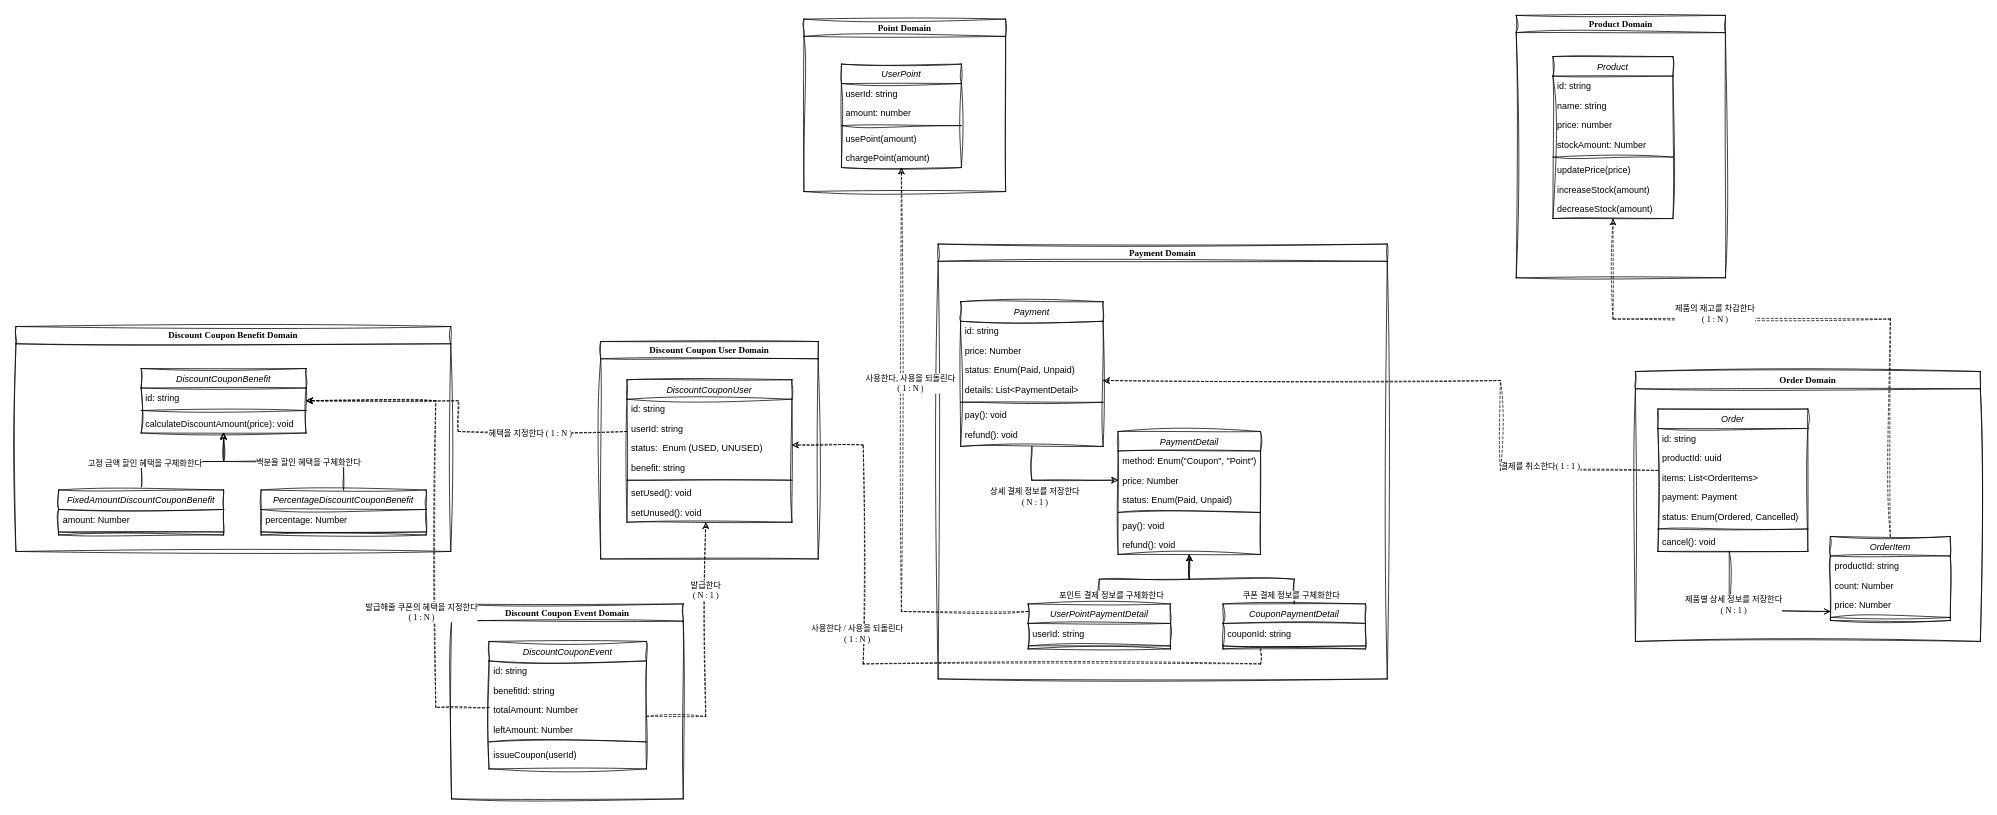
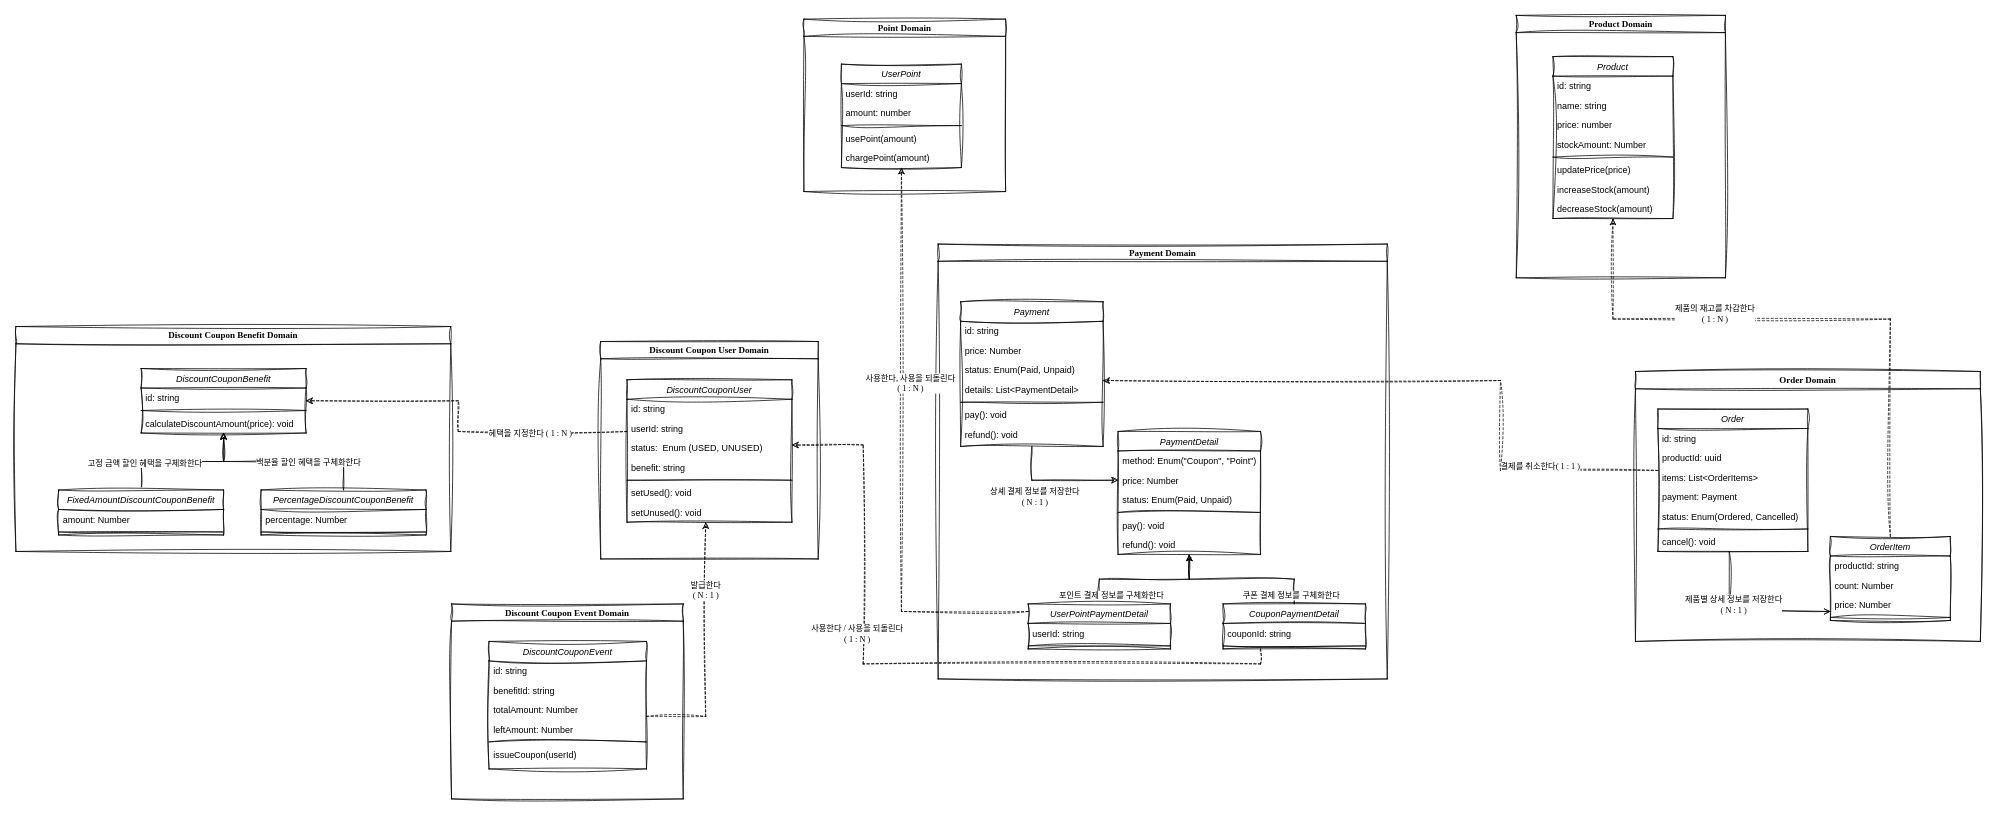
- <mxCell id="88" style="edgeStyle=orthogonalEdgeStyle;rounded=0;sketch=1;hachureGap=4;jiggle=2;curveFitting=1;orthogonalLoop=1;jettySize=auto;html=1;fontFamily=Architects Daughter;fontSource=https%3A%2F%2Ffonts.googleapis.com%2Fcss%3Ffamily%3DArchitects%2BDaughter;dashed=1;" parent="1" source="45" target="101" edge="1"><mxGeometry relative="1" as="geometry"><mxPoint x="813.5" y="785.059" as="targetPoint" /><Array as="points"><mxPoint x="580" y="943" /><mxPoint x="580" y="534" /></Array></mxGeometry></mxCell>
- <mxCell id="89" value="발급해줄 쿠폰의 혜택을 지정한다&lt;br&gt;( 1 : N )" style="edgeLabel;html=1;align=center;verticalAlign=middle;resizable=0;points=[];sketch=1;hachureGap=4;jiggle=2;curveFitting=1;fontFamily=Architects Daughter;fontSource=https%3A%2F%2Ffonts.googleapis.com%2Fcss%3Ffamily%3DArchitects%2BDaughter;" parent="88" vertex="1" connectable="0"><mxGeometry x="-0.018" y="2" relative="1" as="geometry"><mxPoint x="-18" y="122" as="offset" /></mxGeometry></mxCell>
